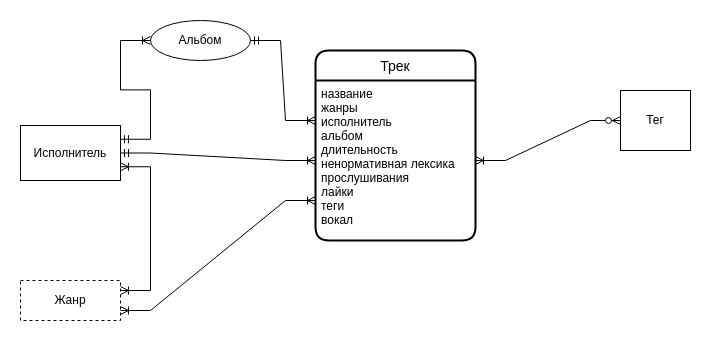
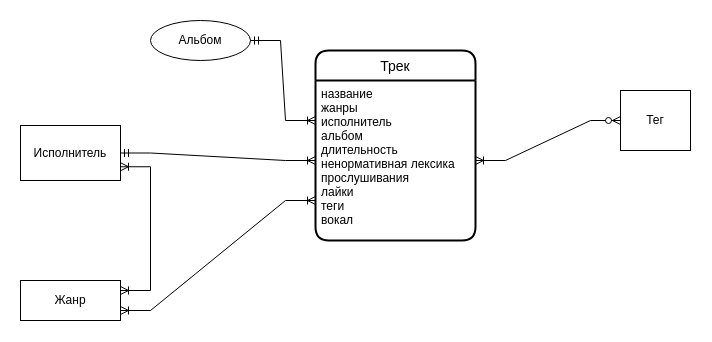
- <mxCell id="10" value="" style="edgeStyle=entityRelationEdgeStyle;fontSize=12;html=1;endArrow=ERoneToMany;startArrow=ERmandOne;rounded=0;exitX=1;exitY=0.25;exitDx=0;exitDy=0;entryX=0;entryY=0.5;entryDx=0;entryDy=0;" edge="1" parent="1" source="4" target="5"><mxGeometry width="100" height="100" relative="1" as="geometry"><mxPoint x="340" y="320" as="sourcePoint" /><mxPoint x="440" y="220" as="targetPoint" /></mxGeometry></mxCell>
- <mxCell id="2" value="Жанр" style="whiteSpace=wrap;html=1;align=center;dashed=1;" vertex="1" parent="1"><mxGeometry x="20" y="280" width="100" height="40" as="geometry" /></mxCell>
+ <mxCell id="2" value="Жанр" style="whiteSpace=wrap;html=1;align=center;" vertex="1" parent="1"><mxGeometry x="20" y="280" width="100" height="40" as="geometry" /></mxCell>
